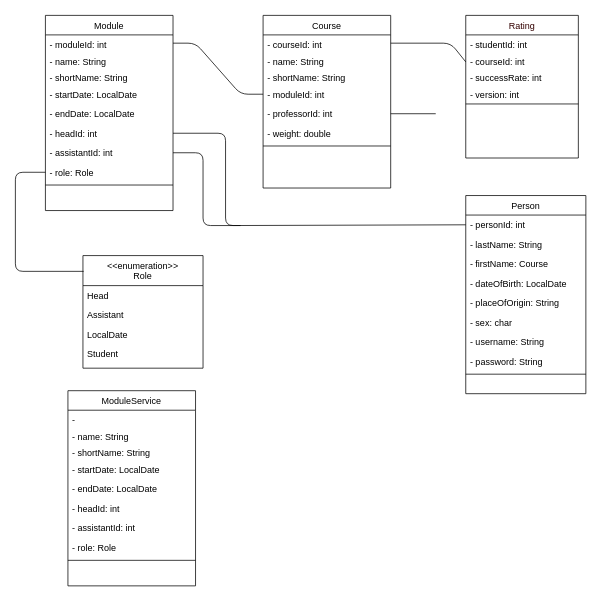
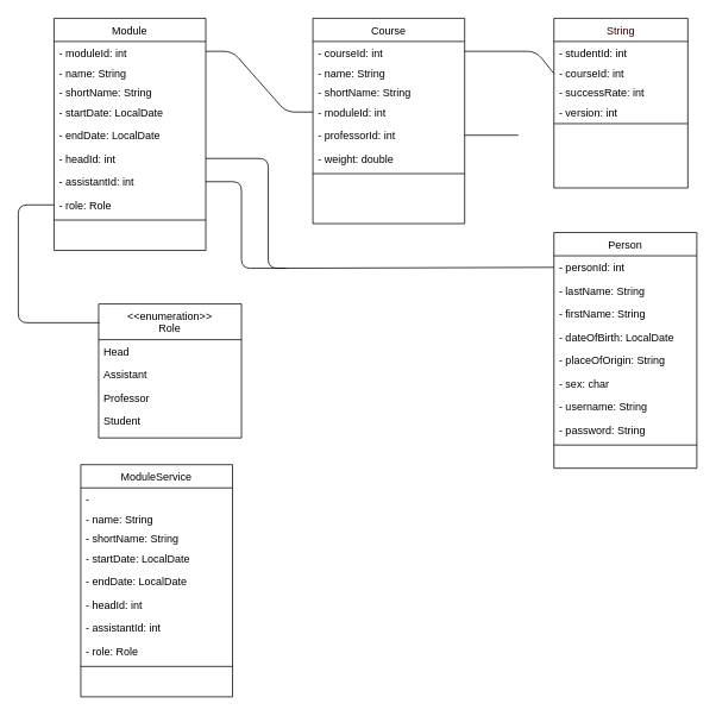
- <mxCell id="37" value="Rating" style="swimlane;fontStyle=0;align=center;verticalAlign=top;childLayout=stackLayout;horizontal=1;startSize=26;horizontalStack=0;resizeParent=1;resizeLast=0;collapsible=1;marginBottom=0;rounded=0;shadow=0;strokeWidth=1;fontColor=#330000;" parent="1" vertex="1"><mxGeometry x="620" y="20" width="150" height="190" as="geometry"><mxRectangle x="230" y="140" width="160" height="26" as="alternateBounds" /></mxGeometry></mxCell>
+ <mxCell id="37" value="String" style="swimlane;fontStyle=0;align=center;verticalAlign=top;childLayout=stackLayout;horizontal=1;startSize=26;horizontalStack=0;resizeParent=1;resizeLast=0;collapsible=1;marginBottom=0;rounded=0;shadow=0;strokeWidth=1;fontColor=#330000;" parent="1" vertex="1"><mxGeometry x="620" y="20" width="150" height="190" as="geometry"><mxRectangle x="230" y="140" width="160" height="26" as="alternateBounds" /></mxGeometry></mxCell>
- <mxCell id="5" value="- firstName: Course" style="text;align=left;verticalAlign=top;spacingLeft=4;spacingRight=4;overflow=hidden;rotatable=0;points=[[0,0.5],[1,0.5]];portConstraint=eastwest;rounded=0;shadow=0;html=0;" parent="2" vertex="1"><mxGeometry y="78" width="160" height="26" as="geometry" /></mxCell>
+ <mxCell id="5" value="- firstName: String" style="text;align=left;verticalAlign=top;spacingLeft=4;spacingRight=4;overflow=hidden;rotatable=0;points=[[0,0.5],[1,0.5]];portConstraint=eastwest;rounded=0;shadow=0;html=0;" parent="2" vertex="1"><mxGeometry y="78" width="160" height="26" as="geometry" /></mxCell>
- <mxCell id="25" value="LocalDate" style="text;align=left;verticalAlign=top;spacingLeft=4;spacingRight=4;overflow=hidden;rotatable=0;points=[[0,0.5],[1,0.5]];portConstraint=eastwest;rounded=0;shadow=0;html=0;" parent="22" vertex="1"><mxGeometry y="92" width="160" height="26" as="geometry" /></mxCell>
+ <mxCell id="25" value="Professor" style="text;align=left;verticalAlign=top;spacingLeft=4;spacingRight=4;overflow=hidden;rotatable=0;points=[[0,0.5],[1,0.5]];portConstraint=eastwest;rounded=0;shadow=0;html=0;" parent="22" vertex="1"><mxGeometry y="92" width="160" height="26" as="geometry" /></mxCell>
